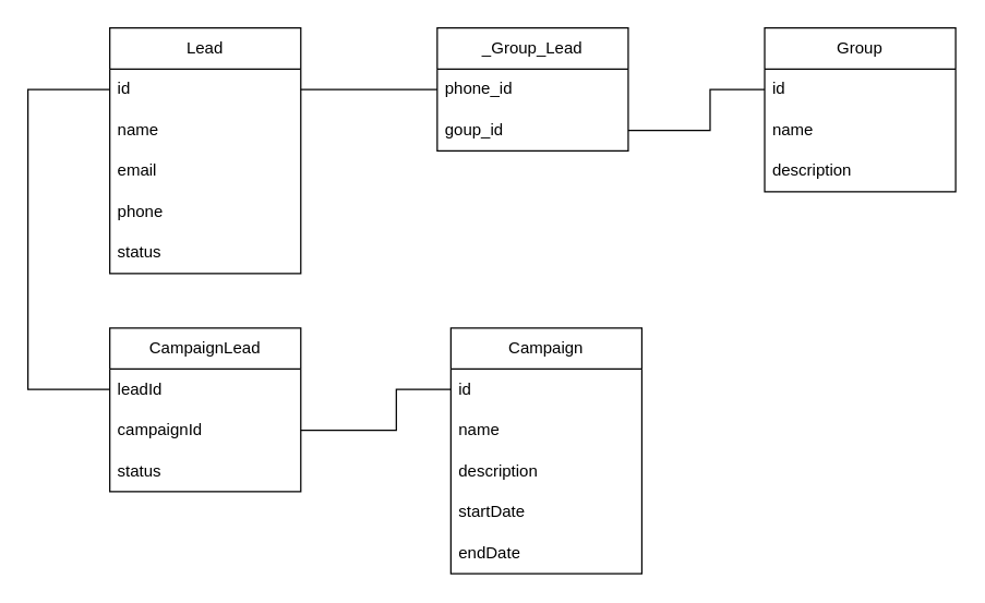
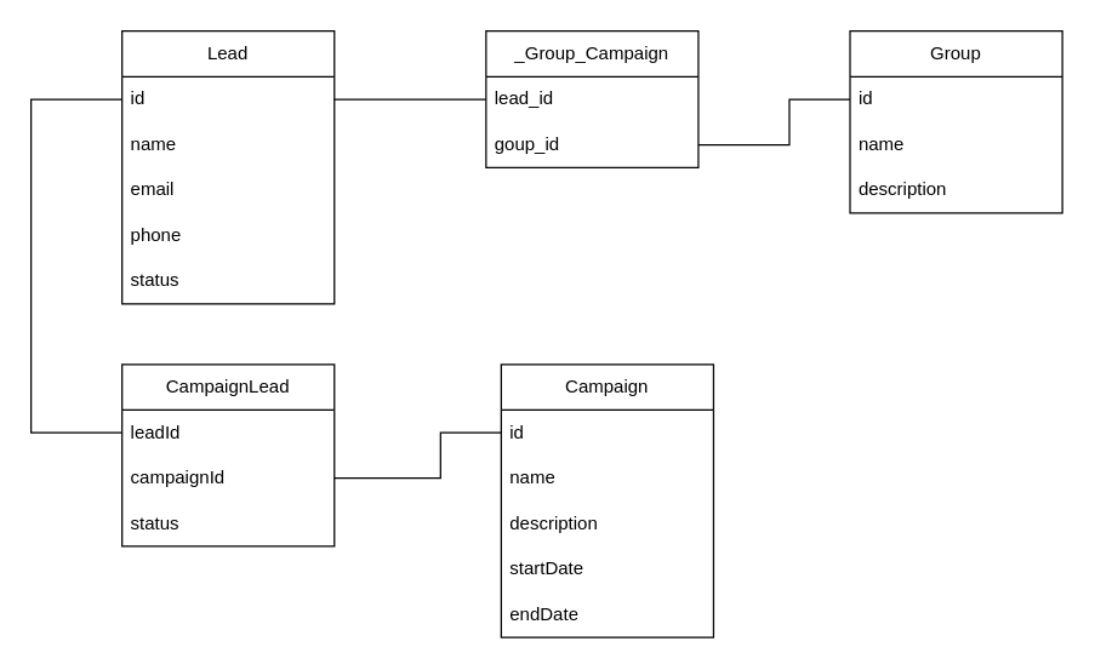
- <mxCell id="12" value="_Group_Lead" style="swimlane;fontStyle=0;childLayout=stackLayout;horizontal=1;startSize=30;horizontalStack=0;resizeParent=1;resizeParentMax=0;resizeLast=0;collapsible=1;marginBottom=0;whiteSpace=wrap;html=1;" vertex="1" parent="1"><mxGeometry x="320" y="20" width="140" height="90" as="geometry" /></mxCell>
+ <mxCell id="12" value="_Group_Campaign" style="swimlane;fontStyle=0;childLayout=stackLayout;horizontal=1;startSize=30;horizontalStack=0;resizeParent=1;resizeParentMax=0;resizeLast=0;collapsible=1;marginBottom=0;whiteSpace=wrap;html=1;" vertex="1" parent="1"><mxGeometry x="320" y="20" width="140" height="90" as="geometry" /></mxCell>
- <mxCell id="13" value="phone_id" style="text;strokeColor=none;fillColor=none;align=left;verticalAlign=middle;spacingLeft=4;spacingRight=4;overflow=hidden;points=[[0,0.5],[1,0.5]];portConstraint=eastwest;rotatable=0;whiteSpace=wrap;html=1;" vertex="1" parent="12"><mxGeometry y="30" width="140" height="30" as="geometry" /></mxCell>
+ <mxCell id="13" value="lead_id" style="text;strokeColor=none;fillColor=none;align=left;verticalAlign=middle;spacingLeft=4;spacingRight=4;overflow=hidden;points=[[0,0.5],[1,0.5]];portConstraint=eastwest;rotatable=0;whiteSpace=wrap;html=1;" vertex="1" parent="12"><mxGeometry y="30" width="140" height="30" as="geometry" /></mxCell>
